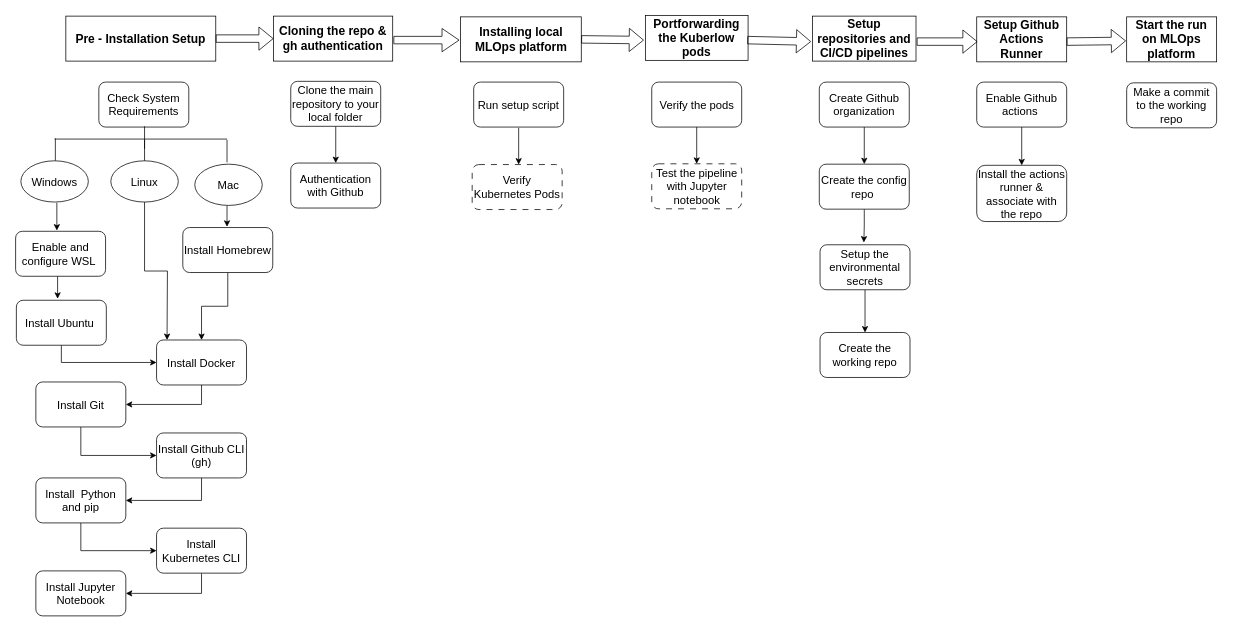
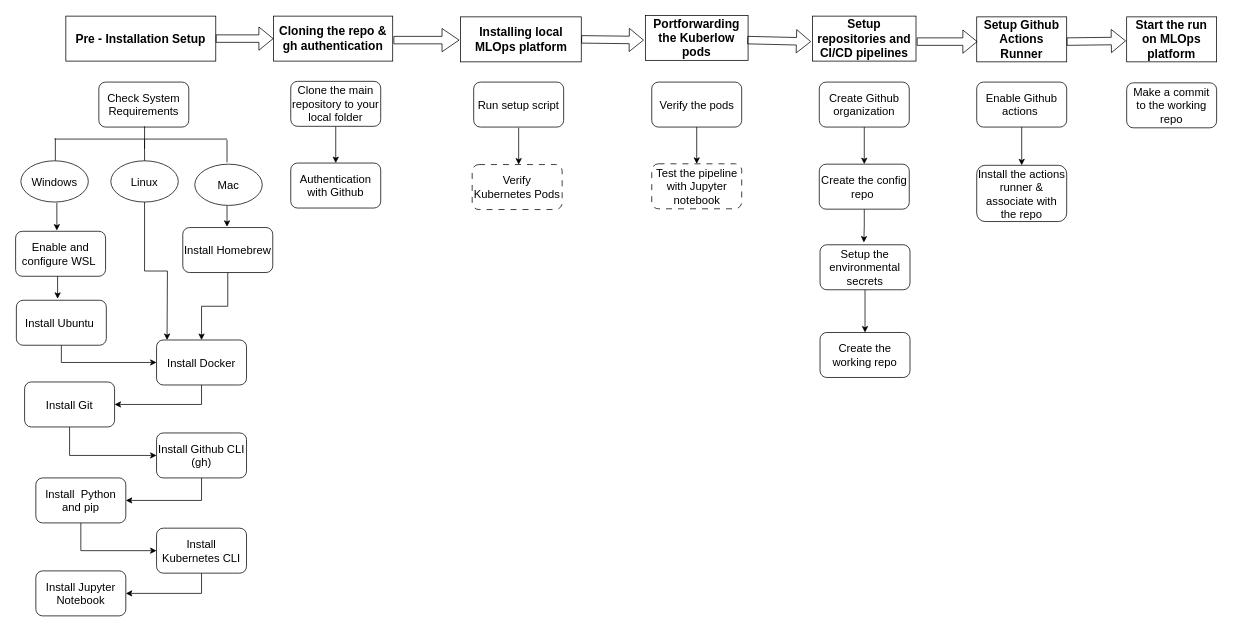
- <mxCell id="10" value="Install Git" style="rounded=1;whiteSpace=wrap;html=1;fontSize=15;" parent="1" vertex="1"><mxGeometry x="47" y="509" width="120" height="60" as="geometry" /></mxCell>
+ <mxCell id="10" value="Install Git" style="rounded=1;whiteSpace=wrap;html=1;fontSize=15;" parent="1" vertex="1"><mxGeometry x="32" y="509" width="120" height="60" as="geometry" /></mxCell>
